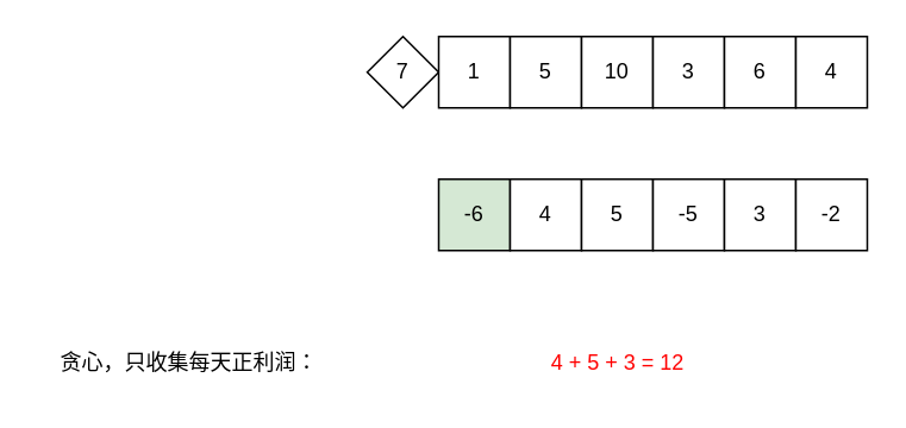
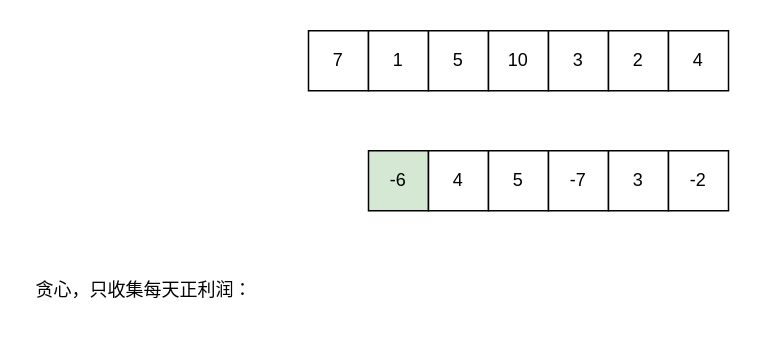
- <mxCell id="2" value="7" style="rhombus;whiteSpace=wrap;html=1;aspect=fixed;" vertex="1" parent="1"><mxGeometry x="205" y="20" width="40" height="40" as="geometry" /></mxCell>
+ <mxCell id="2" value="7" style="whiteSpace=wrap;html=1;aspect=fixed;" vertex="1" parent="1"><mxGeometry x="205" y="20" width="40" height="40" as="geometry" /></mxCell>
- <mxCell id="7" value="6" style="whiteSpace=wrap;html=1;aspect=fixed;" vertex="1" parent="1"><mxGeometry x="405" y="20" width="40" height="40" as="geometry" /></mxCell>
+ <mxCell id="7" value="2" style="whiteSpace=wrap;html=1;aspect=fixed;" vertex="1" parent="1"><mxGeometry x="405" y="20" width="40" height="40" as="geometry" /></mxCell>
- <mxCell id="12" value="-5" style="whiteSpace=wrap;html=1;aspect=fixed;" vertex="1" parent="1"><mxGeometry x="365" y="100" width="40" height="40" as="geometry" /></mxCell>
+ <mxCell id="12" value="-7" style="whiteSpace=wrap;html=1;aspect=fixed;" vertex="1" parent="1"><mxGeometry x="365" y="100" width="40" height="40" as="geometry" /></mxCell>
- <mxCell id="15" value="贪心，只收集每天正利润：" style="text;html=1;align=center;verticalAlign=middle;resizable=0;points=[];autosize=1;strokeColor=none;fillColor=none;" vertex="1" parent="1"><mxGeometry x="20" y="188" width="170" height="30" as="geometry" /></mxCell>
+ <mxCell id="15" value="贪心，只收集每天正利润：" style="text;html=1;align=center;verticalAlign=middle;resizable=0;points=[];autosize=1;strokeColor=none;fillColor=none;" vertex="1" parent="1"><mxGeometry x="10" y="178" width="170" height="30" as="geometry" /></mxCell>
- <mxCell id="16" value="4 + 5 + 3 = 12" style="text;html=1;align=center;verticalAlign=middle;resizable=0;points=[];autosize=1;strokeColor=none;fillColor=none;fontColor=#FF0000;" vertex="1" parent="1"><mxGeometry x="295" y="188" width="100" height="30" as="geometry" /></mxCell>
